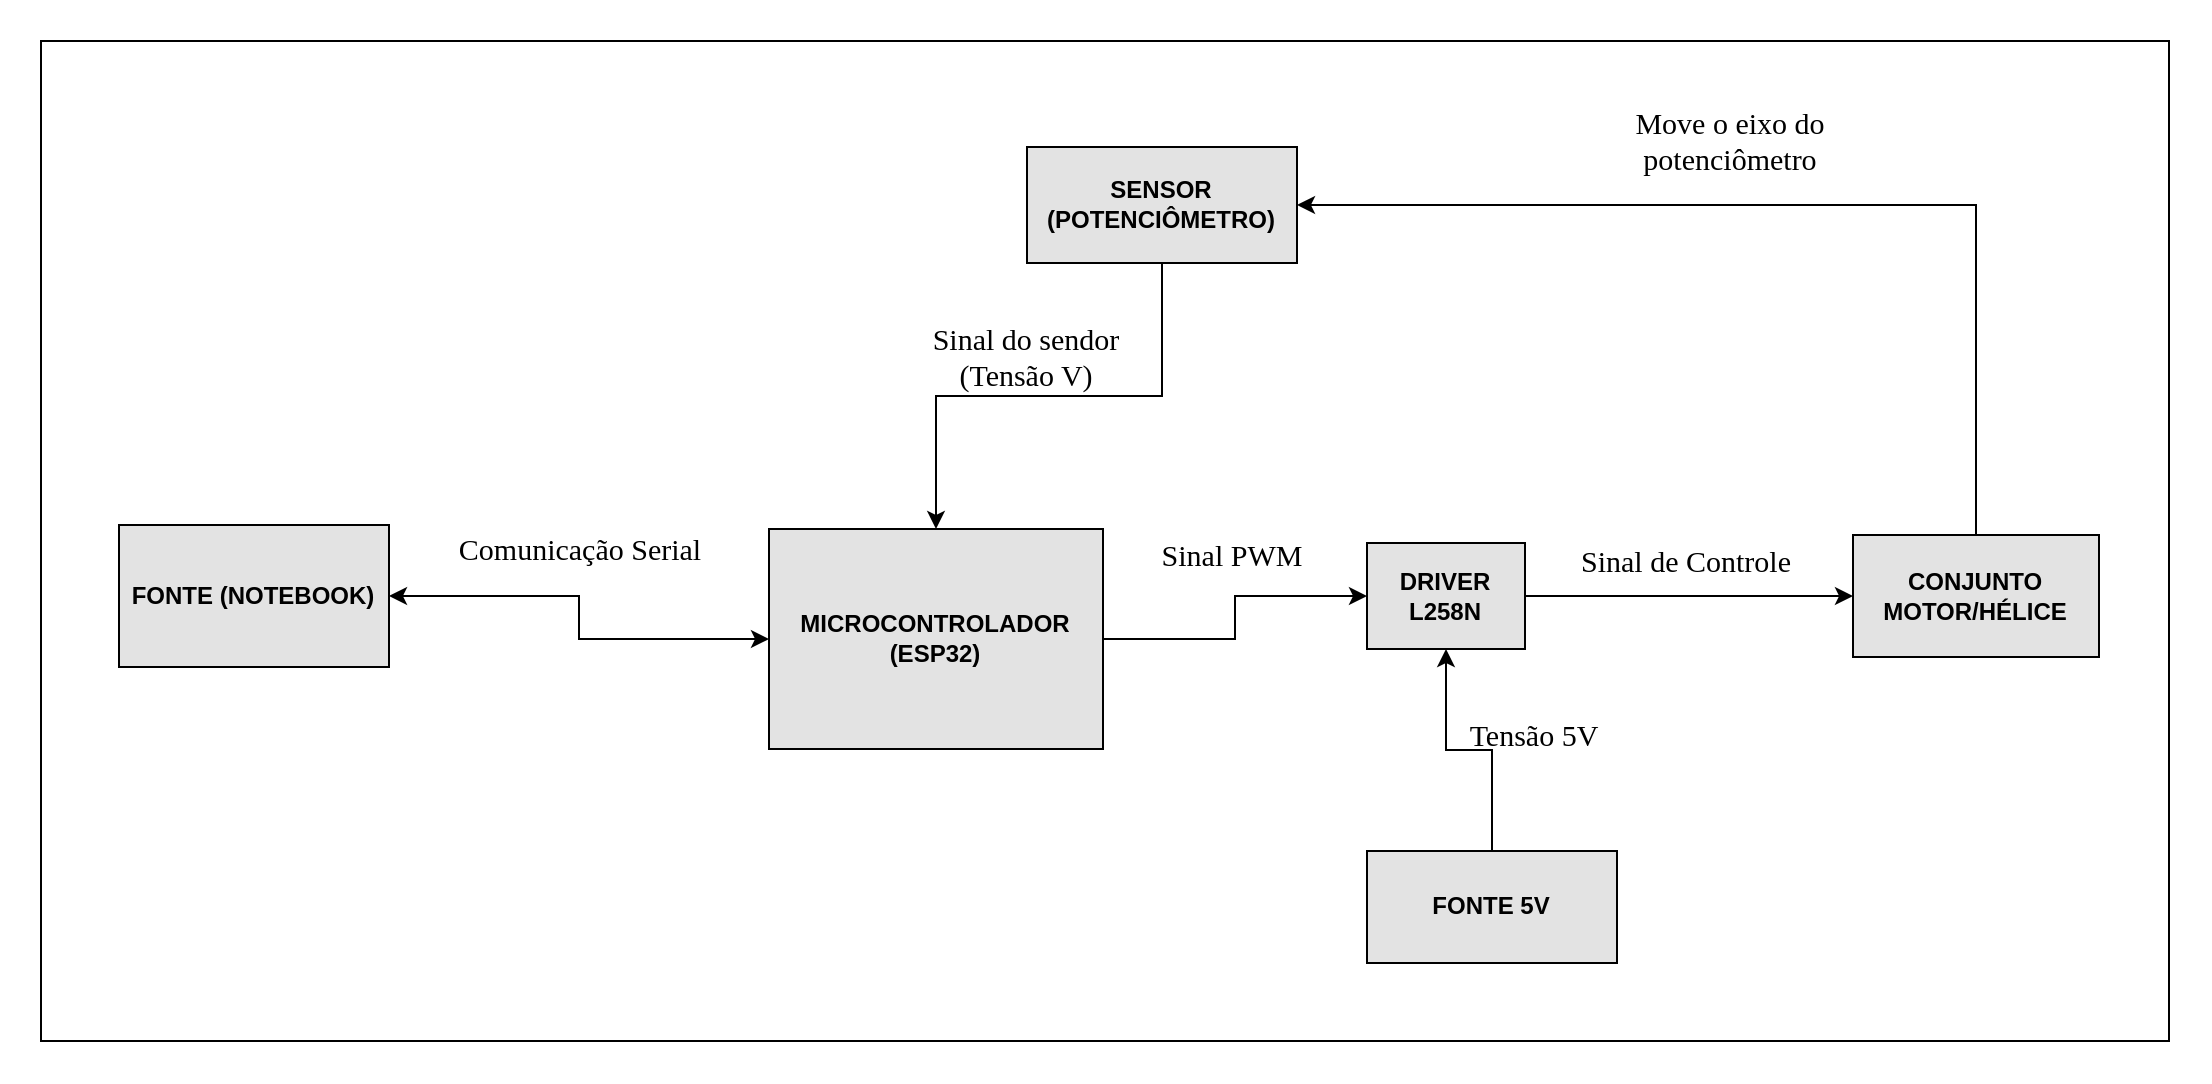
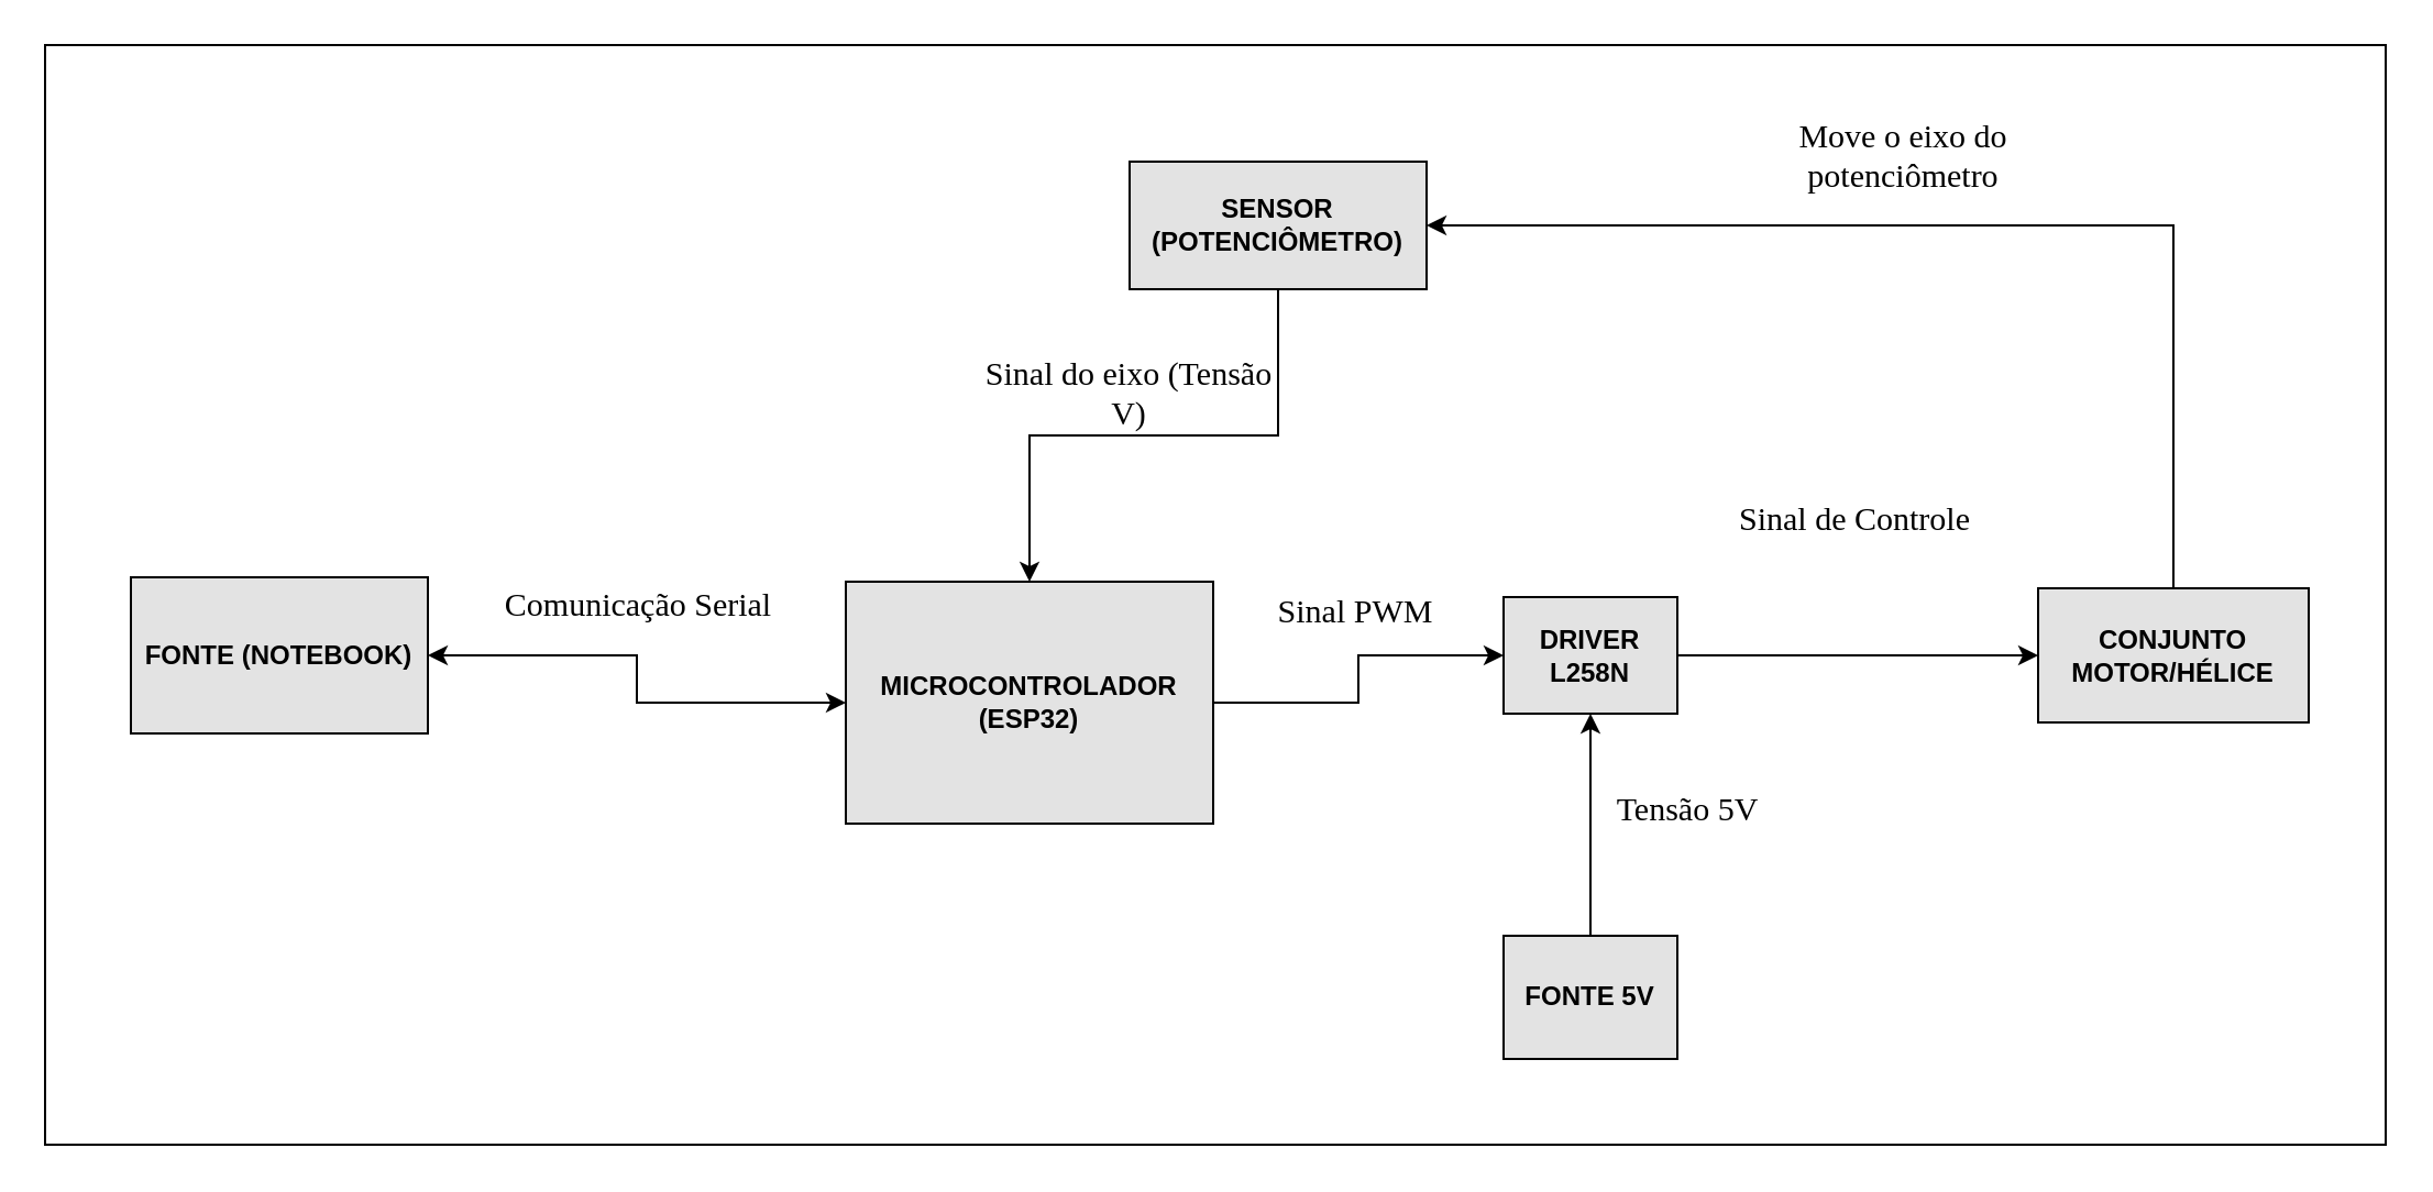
- <mxCell id="15" value="Sinal do sendor (Tensão V)" style="text;strokeColor=none;fillColor=none;align=center;verticalAlign=middle;rounded=0;fontFamily=Times New Roman;fontStyle=0;fontSize=15;shadow=0;fontColor=default;whiteSpace=wrap;html=1;" parent="1" vertex="1"><mxGeometry x="445" y="163" width="136" height="30" as="geometry" /></mxCell>
+ <mxCell id="15" value="Sinal do eixo (Tensão V)" style="text;strokeColor=none;fillColor=none;align=center;verticalAlign=middle;rounded=0;fontFamily=Times New Roman;fontStyle=0;fontSize=15;shadow=0;fontColor=default;whiteSpace=wrap;html=1;" parent="1" vertex="1"><mxGeometry x="445" y="163" width="136" height="30" as="geometry" /></mxCell>
- <mxCell id="18" value="Sinal de Controle" style="text;strokeColor=none;fillColor=none;align=center;verticalAlign=middle;rounded=0;fontFamily=Times New Roman;fontStyle=0;fontSize=15;shadow=0;fontColor=default;whiteSpace=wrap;html=1;" parent="1" vertex="1"><mxGeometry x="788" y="264" width="110" height="31" as="geometry" /></mxCell>
+ <mxCell id="18" value="Sinal de Controle" style="text;strokeColor=none;fillColor=none;align=center;verticalAlign=middle;rounded=0;fontFamily=Times New Roman;fontStyle=0;fontSize=15;shadow=0;fontColor=default;whiteSpace=wrap;html=1;" parent="1" vertex="1"><mxGeometry x="788" y="219" width="110" height="31" as="geometry" /></mxCell>
- <mxCell id="11" value="FONTE 5V" style="rounded=0;whiteSpace=wrap;html=1;fontStyle=1;shadow=0;fillColor=#E3E3E3;" parent="1" vertex="1"><mxGeometry x="683" y="425" width="125" height="56" as="geometry" /></mxCell>
+ <mxCell id="11" value="FONTE 5V" style="rounded=0;whiteSpace=wrap;html=1;fontStyle=1;shadow=0;fillColor=#E3E3E3;" parent="1" vertex="1"><mxGeometry x="683" y="425" width="79" height="56" as="geometry" /></mxCell>
